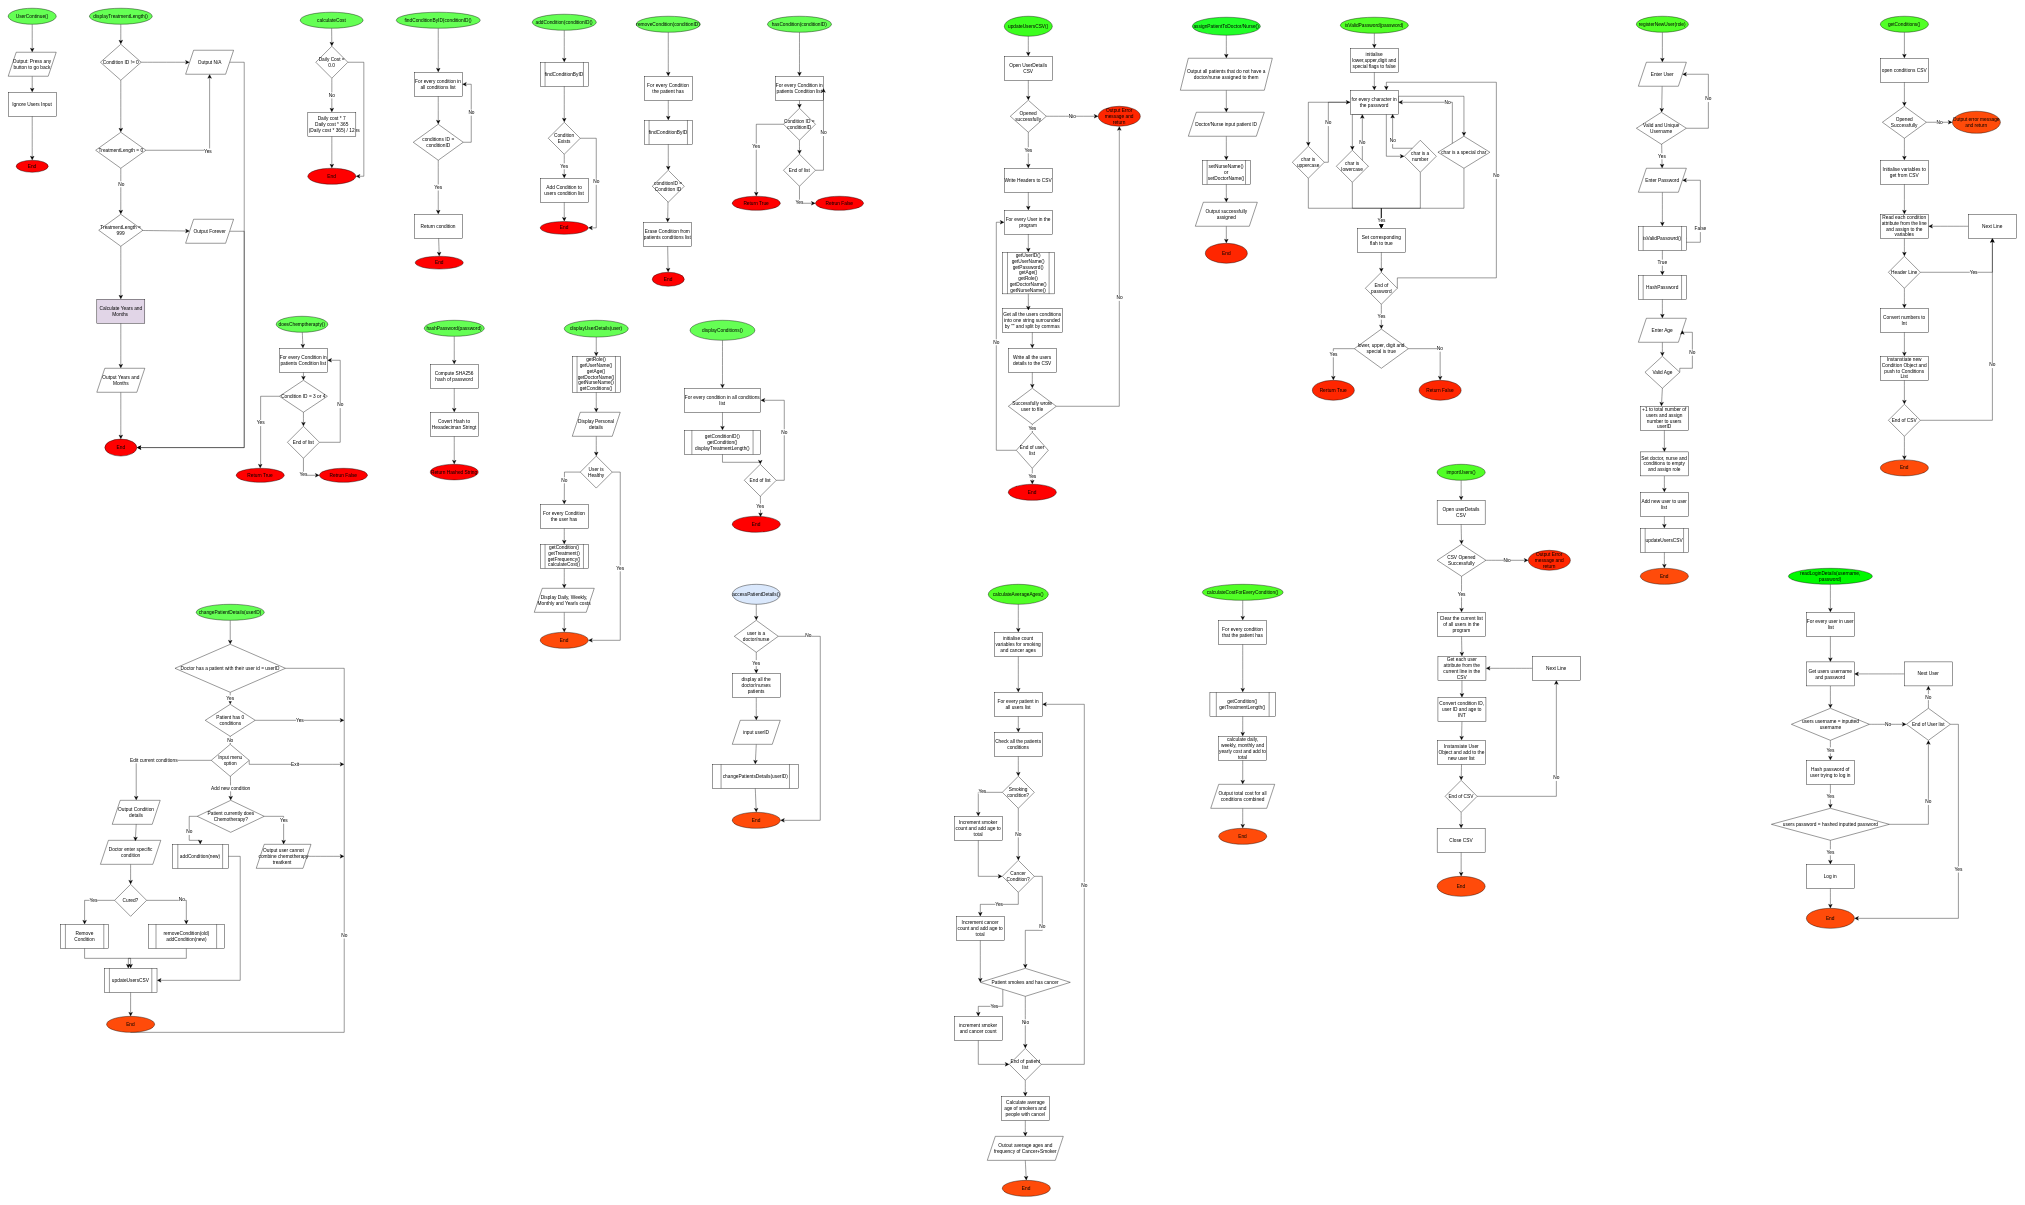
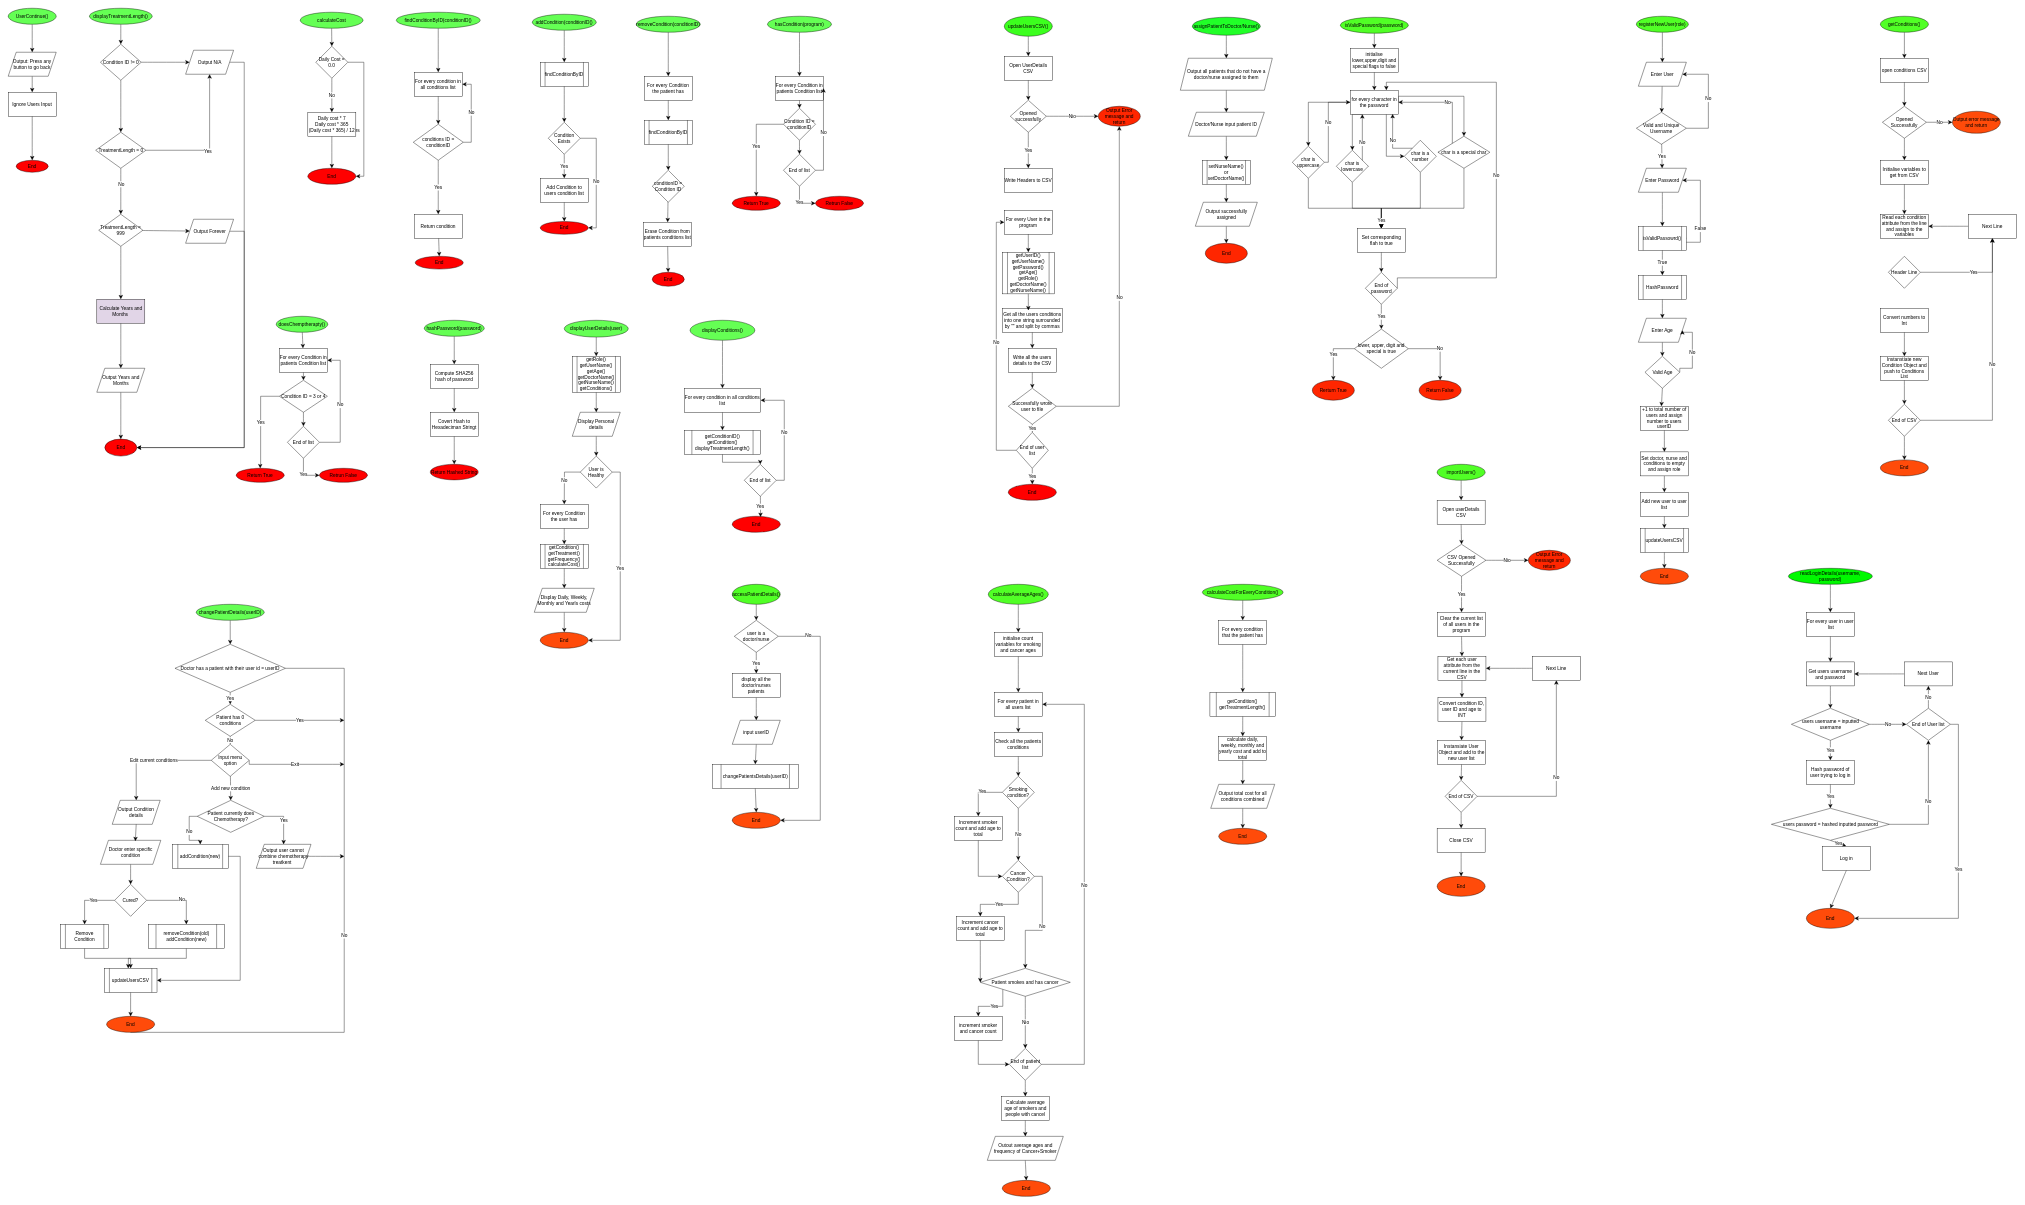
- <mxCell id="72" value="hasCondition(conditionID)" style="ellipse;whiteSpace=wrap;html=1;fillColor=#65FF54;" vertex="1" parent="1"><mxGeometry x="1918" y="40" width="160" height="40" as="geometry" /></mxCell>
+ <mxCell id="72" value="hasCondition(program)" style="ellipse;whiteSpace=wrap;html=1;fillColor=#65FF54;" vertex="1" parent="1"><mxGeometry x="1918" y="40" width="160" height="40" as="geometry" /></mxCell>
- <mxCell id="136" style="edgeStyle=none;curved=1;rounded=0;orthogonalLoop=1;jettySize=auto;html=1;entryX=0.5;entryY=0;entryDx=0;entryDy=0;fontSize=12;startSize=8;endSize=8;" edge="1" parent="1" source="137" target="139"><mxGeometry relative="1" as="geometry" /></mxCell>
- <mxCell id="353" style="edgeStyle=none;curved=1;rounded=0;orthogonalLoop=1;jettySize=auto;html=1;exitX=0.5;exitY=1;exitDx=0;exitDy=0;entryX=0.5;entryY=0;entryDx=0;entryDy=0;fontSize=12;startSize=8;endSize=8;" edge="1" parent="1" source="354" target="359"><mxGeometry relative="1" as="geometry" /></mxCell>
- <mxCell id="358" style="edgeStyle=none;curved=1;rounded=0;orthogonalLoop=1;jettySize=auto;html=1;exitX=0.5;exitY=1;exitDx=0;exitDy=0;entryX=0.5;entryY=0;entryDx=0;entryDy=0;fontSize=12;startSize=8;endSize=8;" edge="1" parent="1" source="359" target="361"><mxGeometry relative="1" as="geometry" /></mxCell>
- <mxCell id="233" value="accessPatientDetails()" style="ellipse;whiteSpace=wrap;html=1;fillColor=#dae8fc;" vertex="1" parent="1"><mxGeometry x="1830" y="1460" width="120" height="50" as="geometry" /></mxCell>
+ <mxCell id="233" value="accessPatientDetails()" style="ellipse;whiteSpace=wrap;html=1;fillColor=#51FF26;" vertex="1" parent="1"><mxGeometry x="1830" y="1460" width="120" height="50" as="geometry" /></mxCell>
- <mxCell id="383" value="Log in" style="rounded=0;whiteSpace=wrap;html=1;" vertex="1" parent="1"><mxGeometry x="4515" y="2160" width="120" height="60" as="geometry" /></mxCell>
+ <mxCell id="383" value="Log in" style="rounded=0;whiteSpace=wrap;html=1;" vertex="1" parent="1"><mxGeometry x="4555" y="2115" width="120" height="60" as="geometry" /></mxCell>
